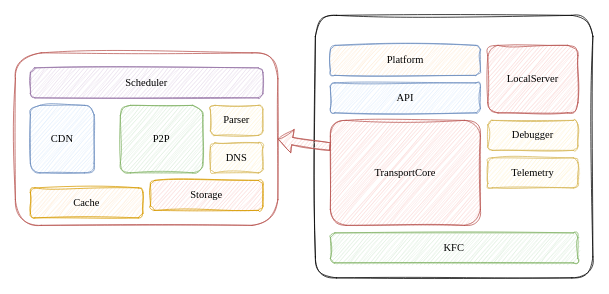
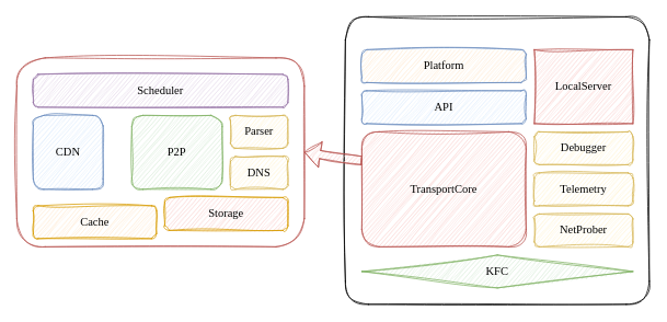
- <mxCell id="6" value="LocalServer" style="rounded=1;whiteSpace=wrap;html=1;fillColor=#f8cecc;strokeColor=#b85450;fontSize=14;fontFamily=Comic Sans MS;sketch=1;curveFitting=1;jiggle=2;" parent="2" vertex="1"><mxGeometry x="230" y="40" width="120" height="90" as="geometry" /></mxCell>
+ <mxCell id="6" value="LocalServer" style="whiteSpace=wrap;html=1;fillColor=#f8cecc;strokeColor=#b85450;fontSize=14;fontFamily=Comic Sans MS;sketch=1;curveFitting=1;jiggle=2;rounded=0;" parent="2" vertex="1"><mxGeometry x="230" y="40" width="120" height="90" as="geometry" /></mxCell>
+ <mxCell id="10" value="NetProber" style="rounded=1;whiteSpace=wrap;html=1;fillColor=#fff2cc;strokeColor=#d6b656;fontSize=14;fontFamily=Comic Sans MS;sketch=1;curveFitting=1;jiggle=2;" parent="2" vertex="1"><mxGeometry x="230" y="240" width="120" height="40" as="geometry" /></mxCell>
- <mxCell id="11" value="KFC" style="rounded=1;whiteSpace=wrap;html=1;fillColor=#d5e8d4;strokeColor=#82b366;fontSize=14;fontFamily=Comic Sans MS;sketch=1;curveFitting=1;jiggle=2;" parent="2" vertex="1"><mxGeometry x="20" y="290" width="330" height="40" as="geometry" /></mxCell>
+ <mxCell id="11" value="KFC" style="rhombus;whiteSpace=wrap;html=1;fillColor=#d5e8d4;strokeColor=#82b366;fontSize=14;fontFamily=Comic Sans MS;sketch=1;curveFitting=1;jiggle=2;" parent="2" vertex="1"><mxGeometry x="20" y="290" width="330" height="40" as="geometry" /></mxCell>
